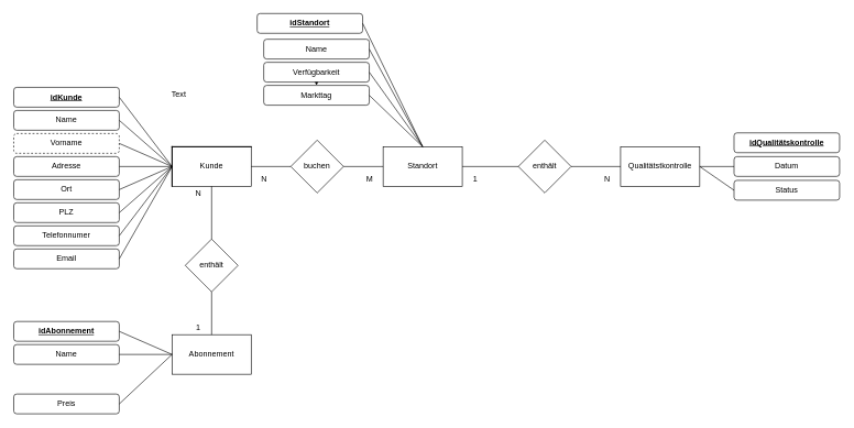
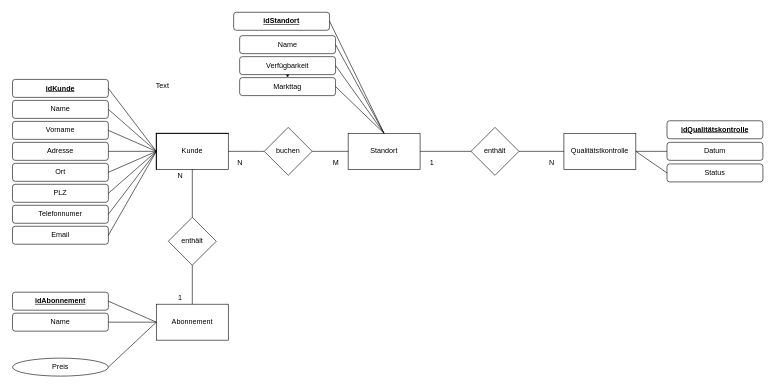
- <mxCell id="5" value="Vorname" style="rounded=1;whiteSpace=wrap;html=1;dashed=1;" parent="1" vertex="1"><mxGeometry x="20" y="202" width="160" height="30" as="geometry" /></mxCell>
+ <mxCell id="5" value="Vorname" style="rounded=1;whiteSpace=wrap;html=1;" parent="1" vertex="1"><mxGeometry x="20" y="202" width="160" height="30" as="geometry" /></mxCell>
- <mxCell id="48" value="Preis" style="rounded=1;whiteSpace=wrap;html=1;" parent="1" vertex="1"><mxGeometry x="20" y="597" width="160" height="30" as="geometry" /></mxCell>
+ <mxCell id="48" value="Preis" style="ellipse;whiteSpace=wrap;html=1;" parent="1" vertex="1"><mxGeometry x="20" y="597" width="160" height="30" as="geometry" /></mxCell>
